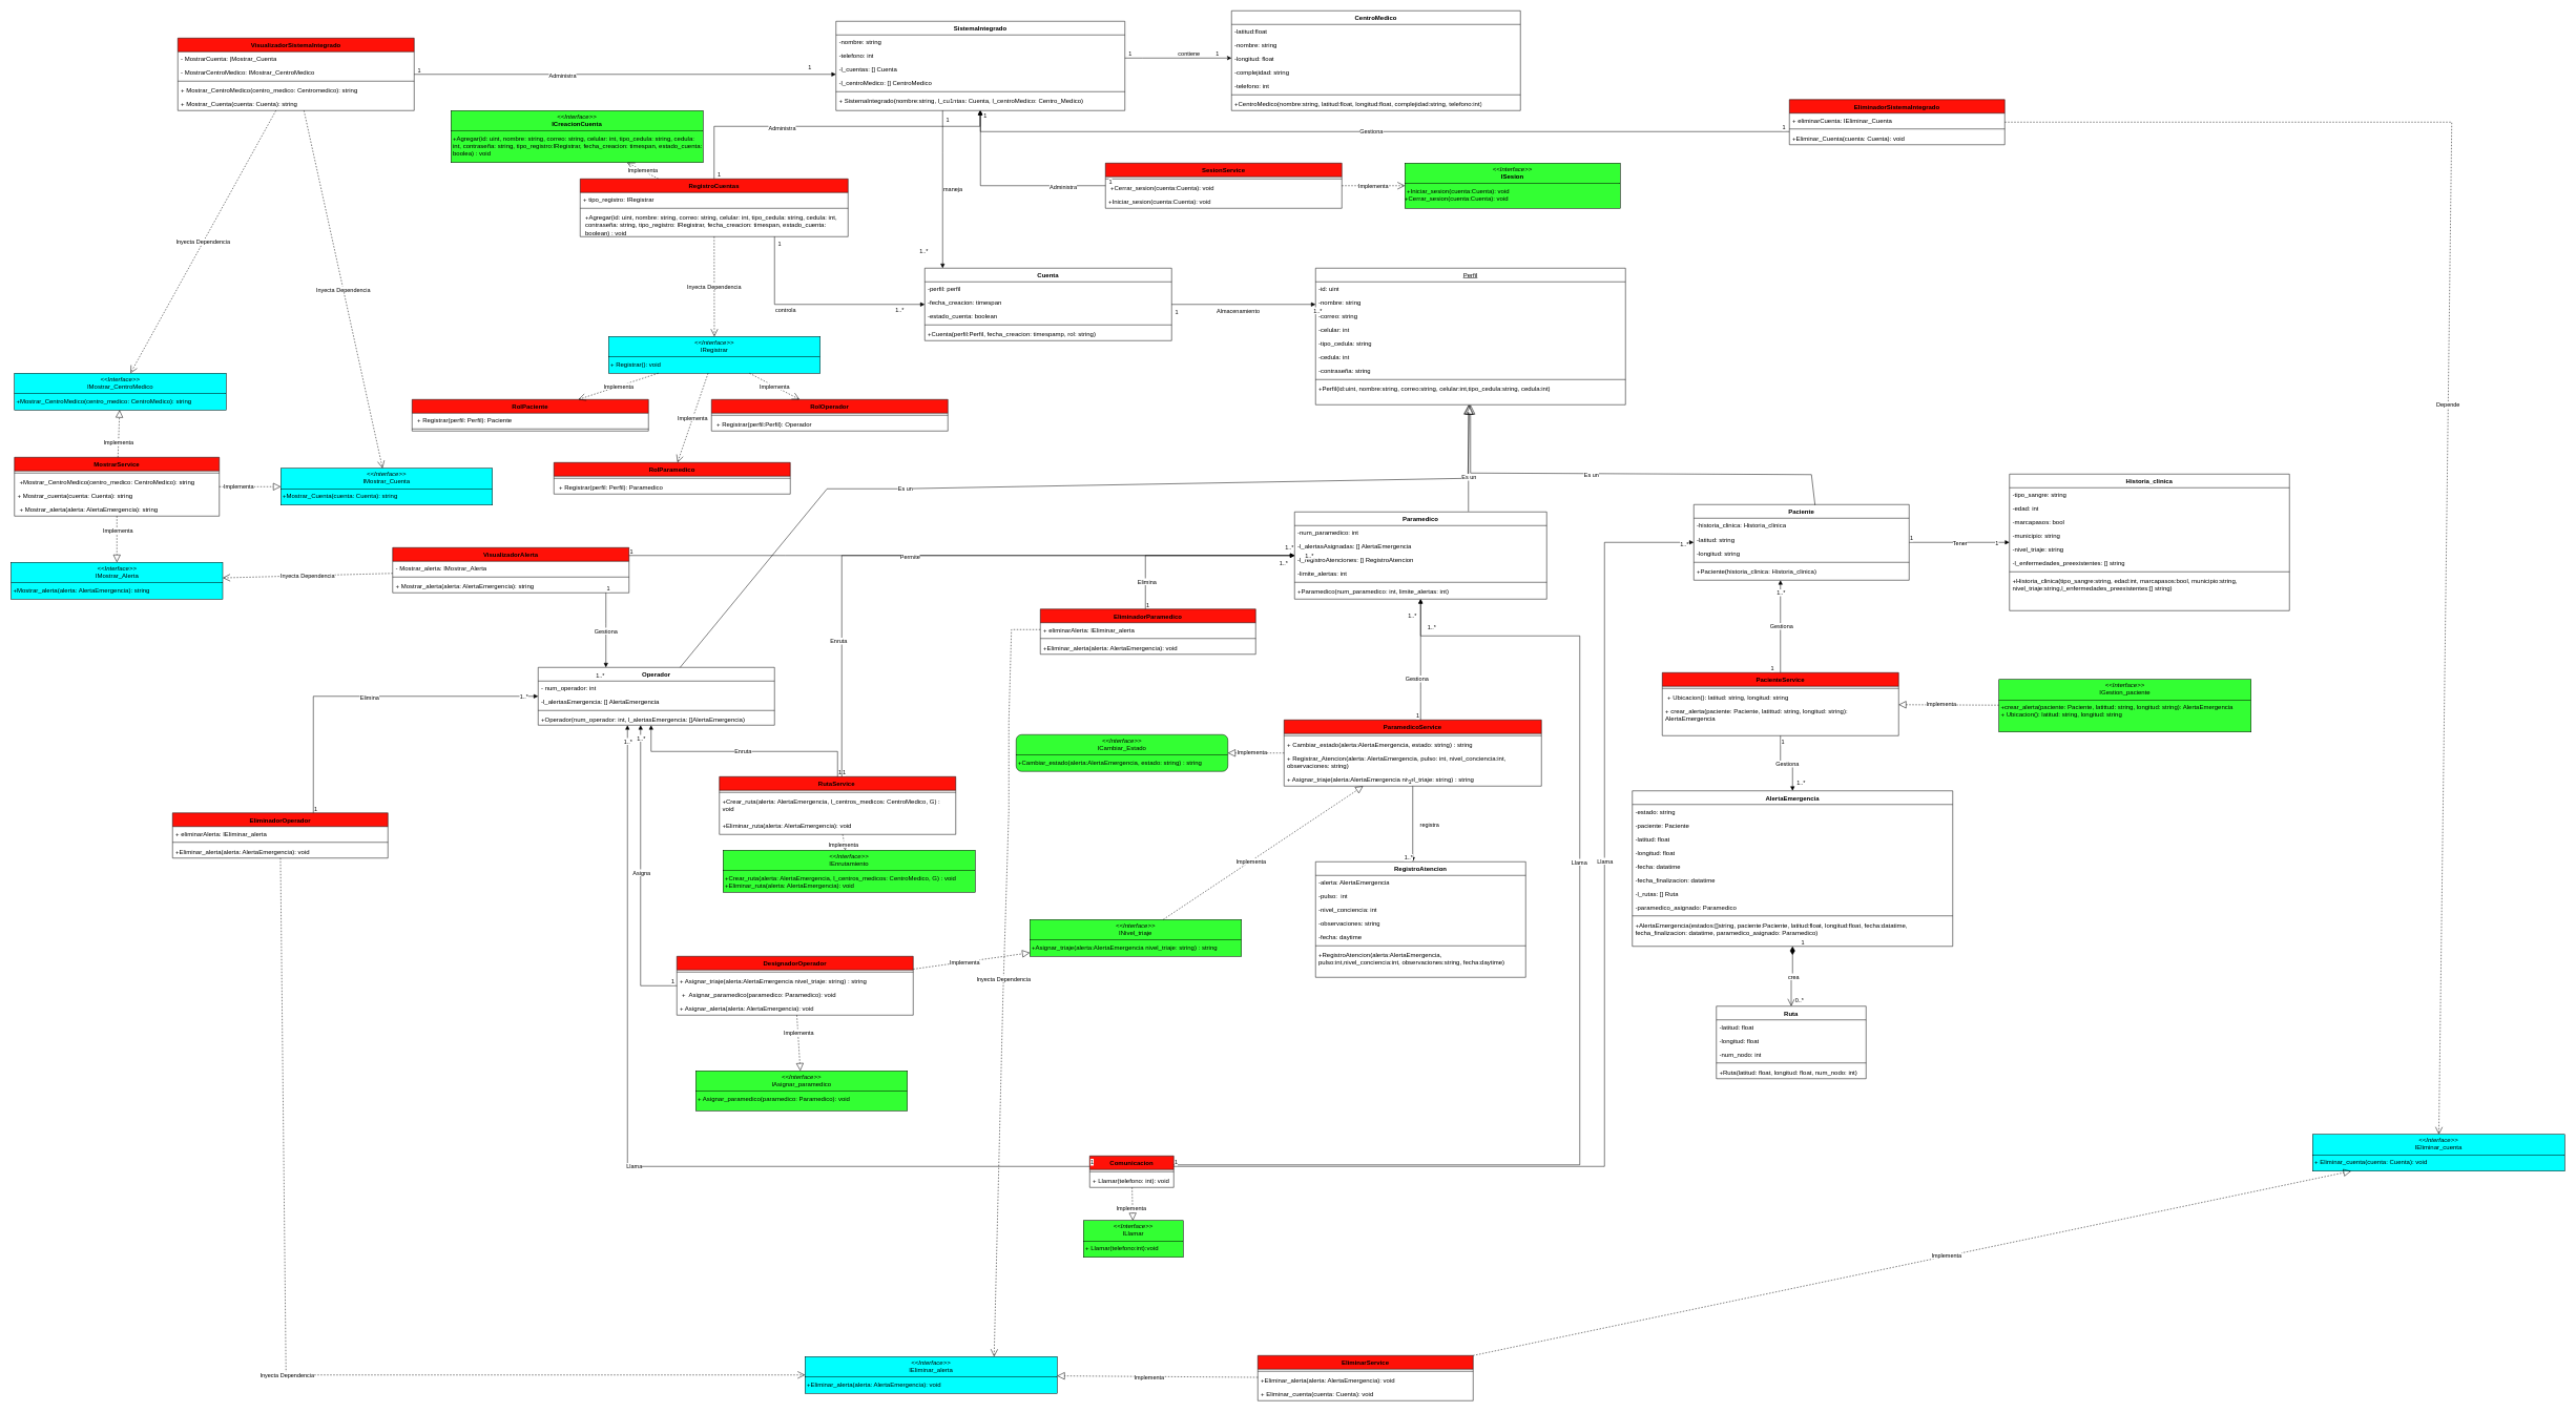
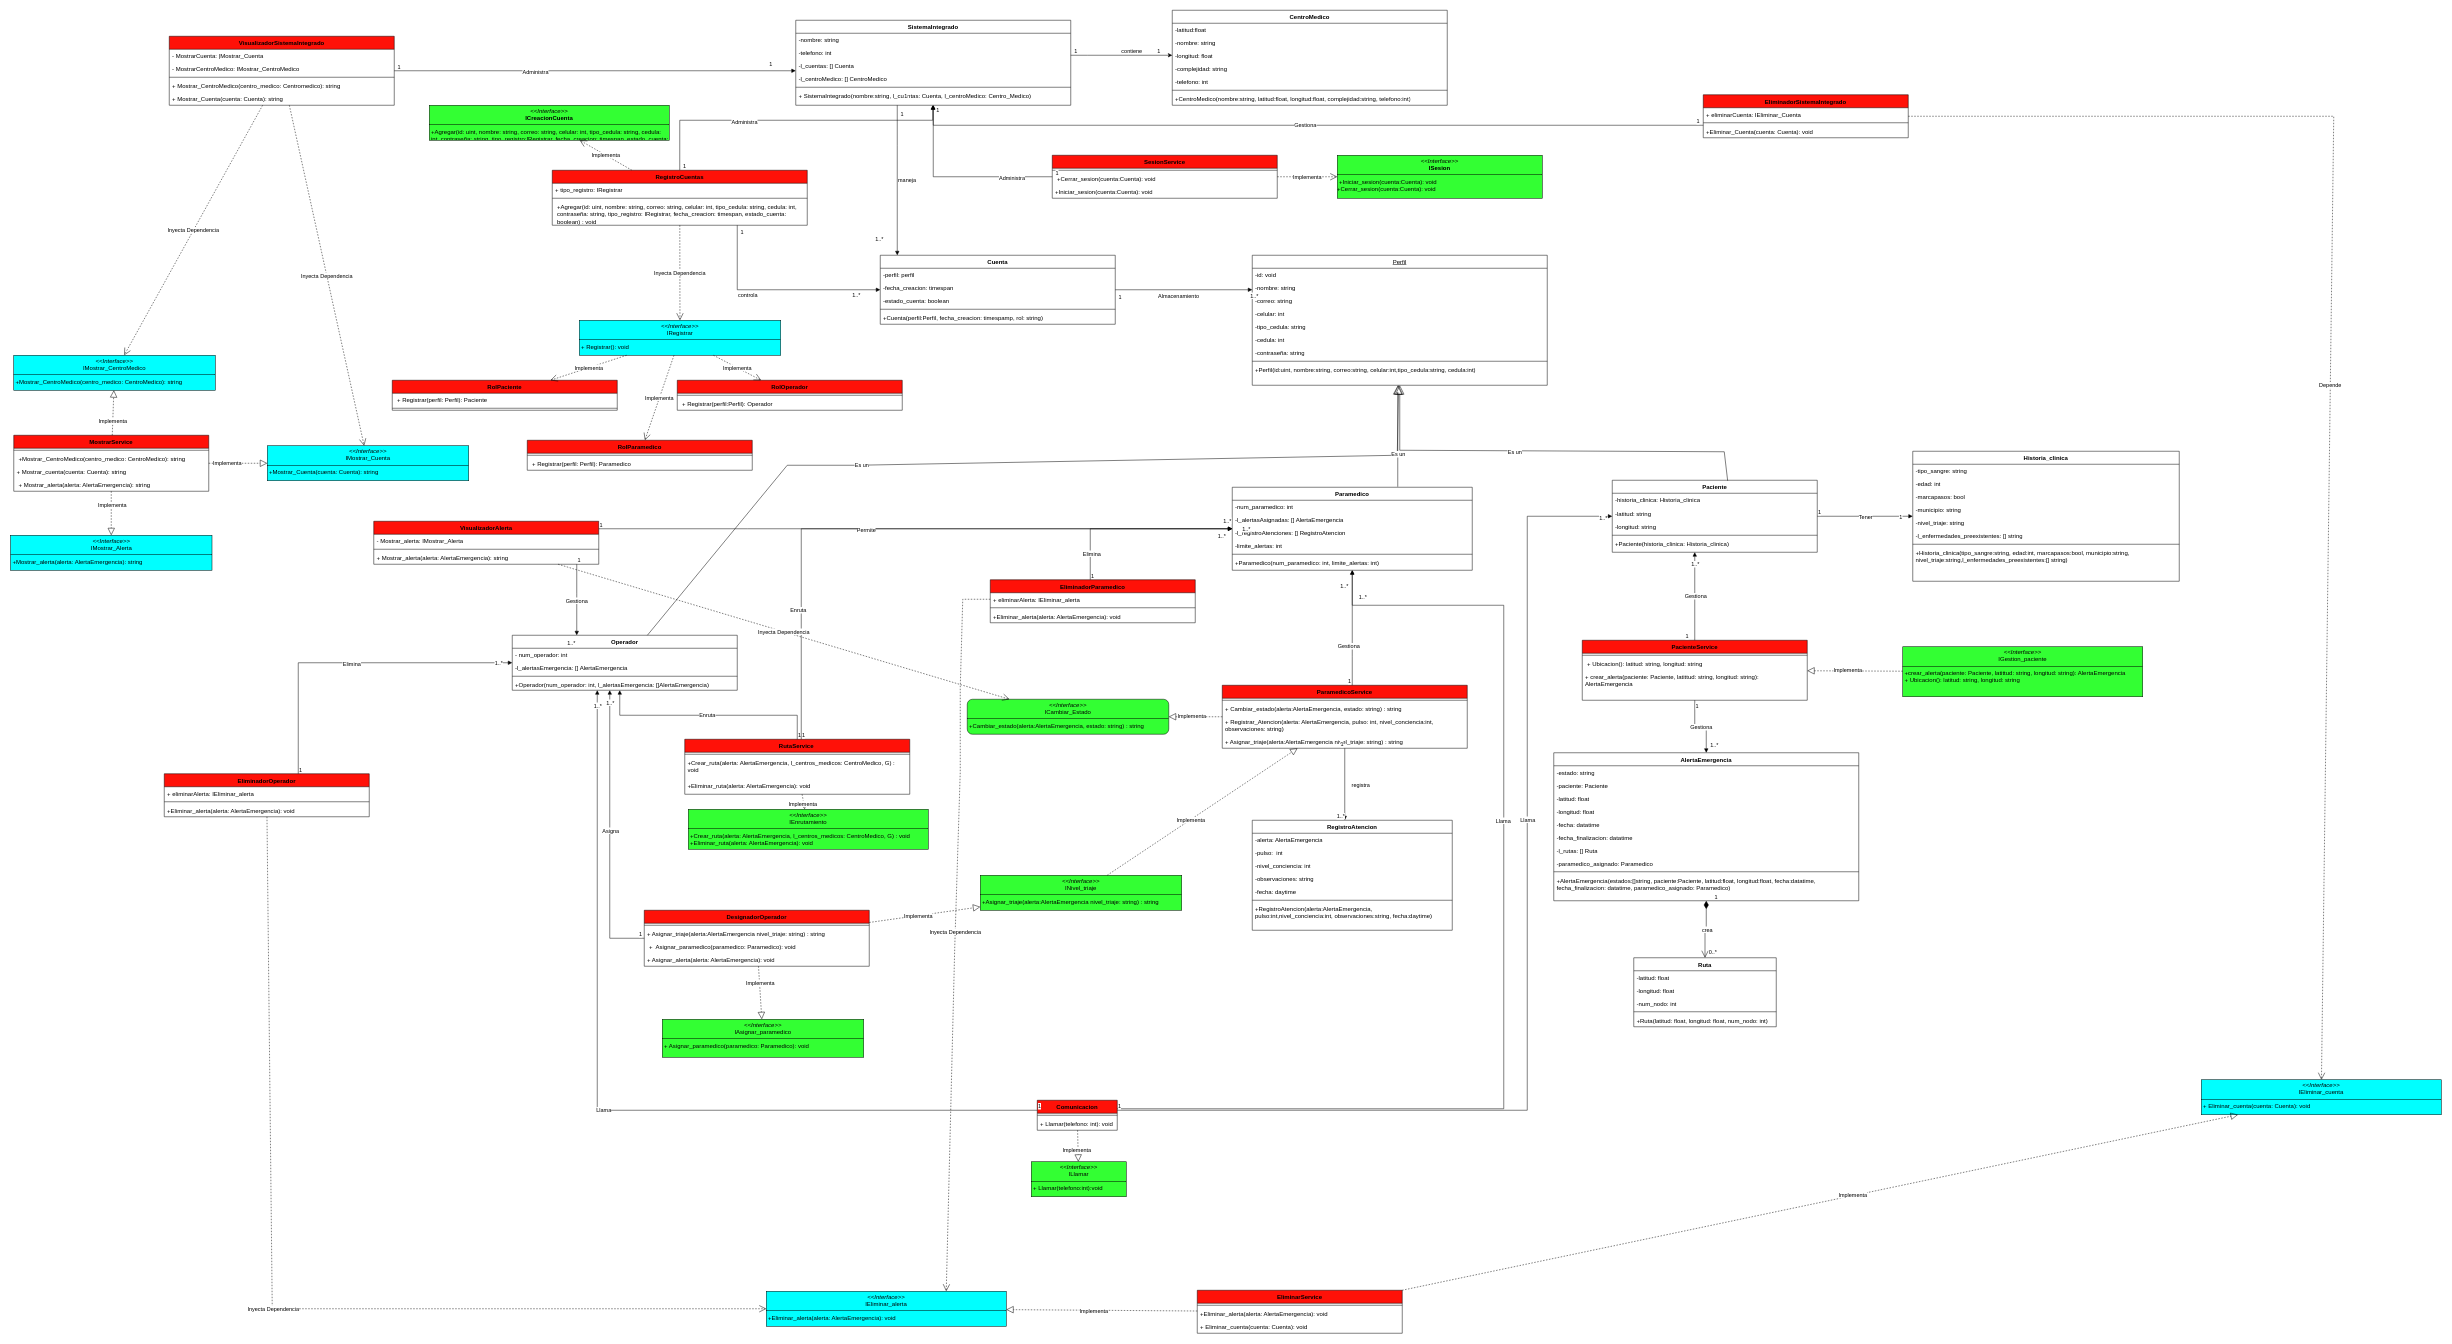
- <mxCell id="74" value="&lt;p style=&quot;margin:0px;margin-top:4px;text-align:center;&quot;&gt;&lt;i&gt;&amp;lt;&amp;lt;Interface&amp;gt;&amp;gt;&lt;/i&gt;&lt;br&gt;&lt;b&gt;ICreacionCuenta&lt;/b&gt;&lt;/p&gt;&lt;hr size=&quot;1&quot; style=&quot;border-style:solid;&quot;&gt;&lt;p style=&quot;margin: 0px 0px 0px 4px;&quot;&gt;+Agregar(id: uint, nombre: string, correo: string, celular: int, tipo_cedula: string, cedula: int, contraseña: string, tipo_registro:IRegistrar,&amp;nbsp;&lt;span style=&quot;background-color: transparent; color: light-dark(rgb(0, 0, 0), rgb(255, 255, 255));&quot;&gt;fecha_creacion: timespan, estado_cuenta: boolea&lt;/span&gt;&lt;span style=&quot;background-color: transparent; color: light-dark(rgb(0, 0, 0), rgb(255, 255, 255));&quot;&gt;) : void&lt;/span&gt;&lt;/p&gt;&lt;p style=&quot;margin:0px;margin-left:4px;&quot;&gt;&lt;br&gt;&lt;/p&gt;&lt;div&gt;&lt;br&gt;&lt;/div&gt;" style="verticalAlign=top;align=left;overflow=fill;html=1;whiteSpace=wrap;fillColor=#33FF33;" vertex="1" parent="1"><mxGeometry x="858" y="210" width="480" height="99" as="geometry" /></mxCell>
+ <mxCell id="74" value="&lt;p style=&quot;margin:0px;margin-top:4px;text-align:center;&quot;&gt;&lt;i&gt;&amp;lt;&amp;lt;Interface&amp;gt;&amp;gt;&lt;/i&gt;&lt;br&gt;&lt;b&gt;ICreacionCuenta&lt;/b&gt;&lt;/p&gt;&lt;hr size=&quot;1&quot; style=&quot;border-style:solid;&quot;&gt;&lt;p style=&quot;margin: 0px 0px 0px 4px;&quot;&gt;+Agregar(id: uint, nombre: string, correo: string, celular: int, tipo_cedula: string, cedula: int, contraseña: string, tipo_registro:IRegistrar,&amp;nbsp;&lt;span style=&quot;background-color: transparent; color: light-dark(rgb(0, 0, 0), rgb(255, 255, 255));&quot;&gt;fecha_creacion: timespan, estado_cuenta: boolea&lt;/span&gt;&lt;span style=&quot;background-color: transparent; color: light-dark(rgb(0, 0, 0), rgb(255, 255, 255));&quot;&gt;) : void&lt;/span&gt;&lt;/p&gt;&lt;p style=&quot;margin:0px;margin-left:4px;&quot;&gt;&lt;br&gt;&lt;/p&gt;&lt;div&gt;&lt;br&gt;&lt;/div&gt;" style="verticalAlign=top;align=left;overflow=fill;html=1;whiteSpace=wrap;fillColor=#33FF33;" vertex="1" parent="1"><mxGeometry x="858" y="210" width="480" height="70" as="geometry" /></mxCell>
- <mxCell id="85" value="-id: uint" style="text;strokeColor=none;fillColor=none;align=left;verticalAlign=top;spacingLeft=4;spacingRight=4;overflow=hidden;rotatable=0;points=[[0,0.5],[1,0.5]];portConstraint=eastwest;whiteSpace=wrap;html=1;" vertex="1" parent="84"><mxGeometry y="26" width="590" height="26" as="geometry" /></mxCell>
+ <mxCell id="85" value="-id: void" style="text;strokeColor=none;fillColor=none;align=left;verticalAlign=top;spacingLeft=4;spacingRight=4;overflow=hidden;rotatable=0;points=[[0,0.5],[1,0.5]];portConstraint=eastwest;whiteSpace=wrap;html=1;" vertex="1" parent="84"><mxGeometry y="26" width="590" height="26" as="geometry" /></mxCell>
- <mxCell id="265" value="Inyecta Dependencia" style="endArrow=open;endSize=12;dashed=1;html=1;rounded=0;" edge="1" parent="1" source="261" target="213"><mxGeometry width="160" relative="1" as="geometry"><mxPoint x="444" y="1700" as="sourcePoint" /><mxPoint x="274" y="1839" as="targetPoint" /></mxGeometry></mxCell>
+ <mxCell id="265" value="Inyecta Dependencia" style="endArrow=open;endSize=12;dashed=1;html=1;rounded=0;" edge="1" parent="1" source="261" target="102"><mxGeometry width="160" relative="1" as="geometry"><mxPoint x="444" y="1700" as="sourcePoint" /><mxPoint x="274" y="1839" as="targetPoint" /></mxGeometry></mxCell>
